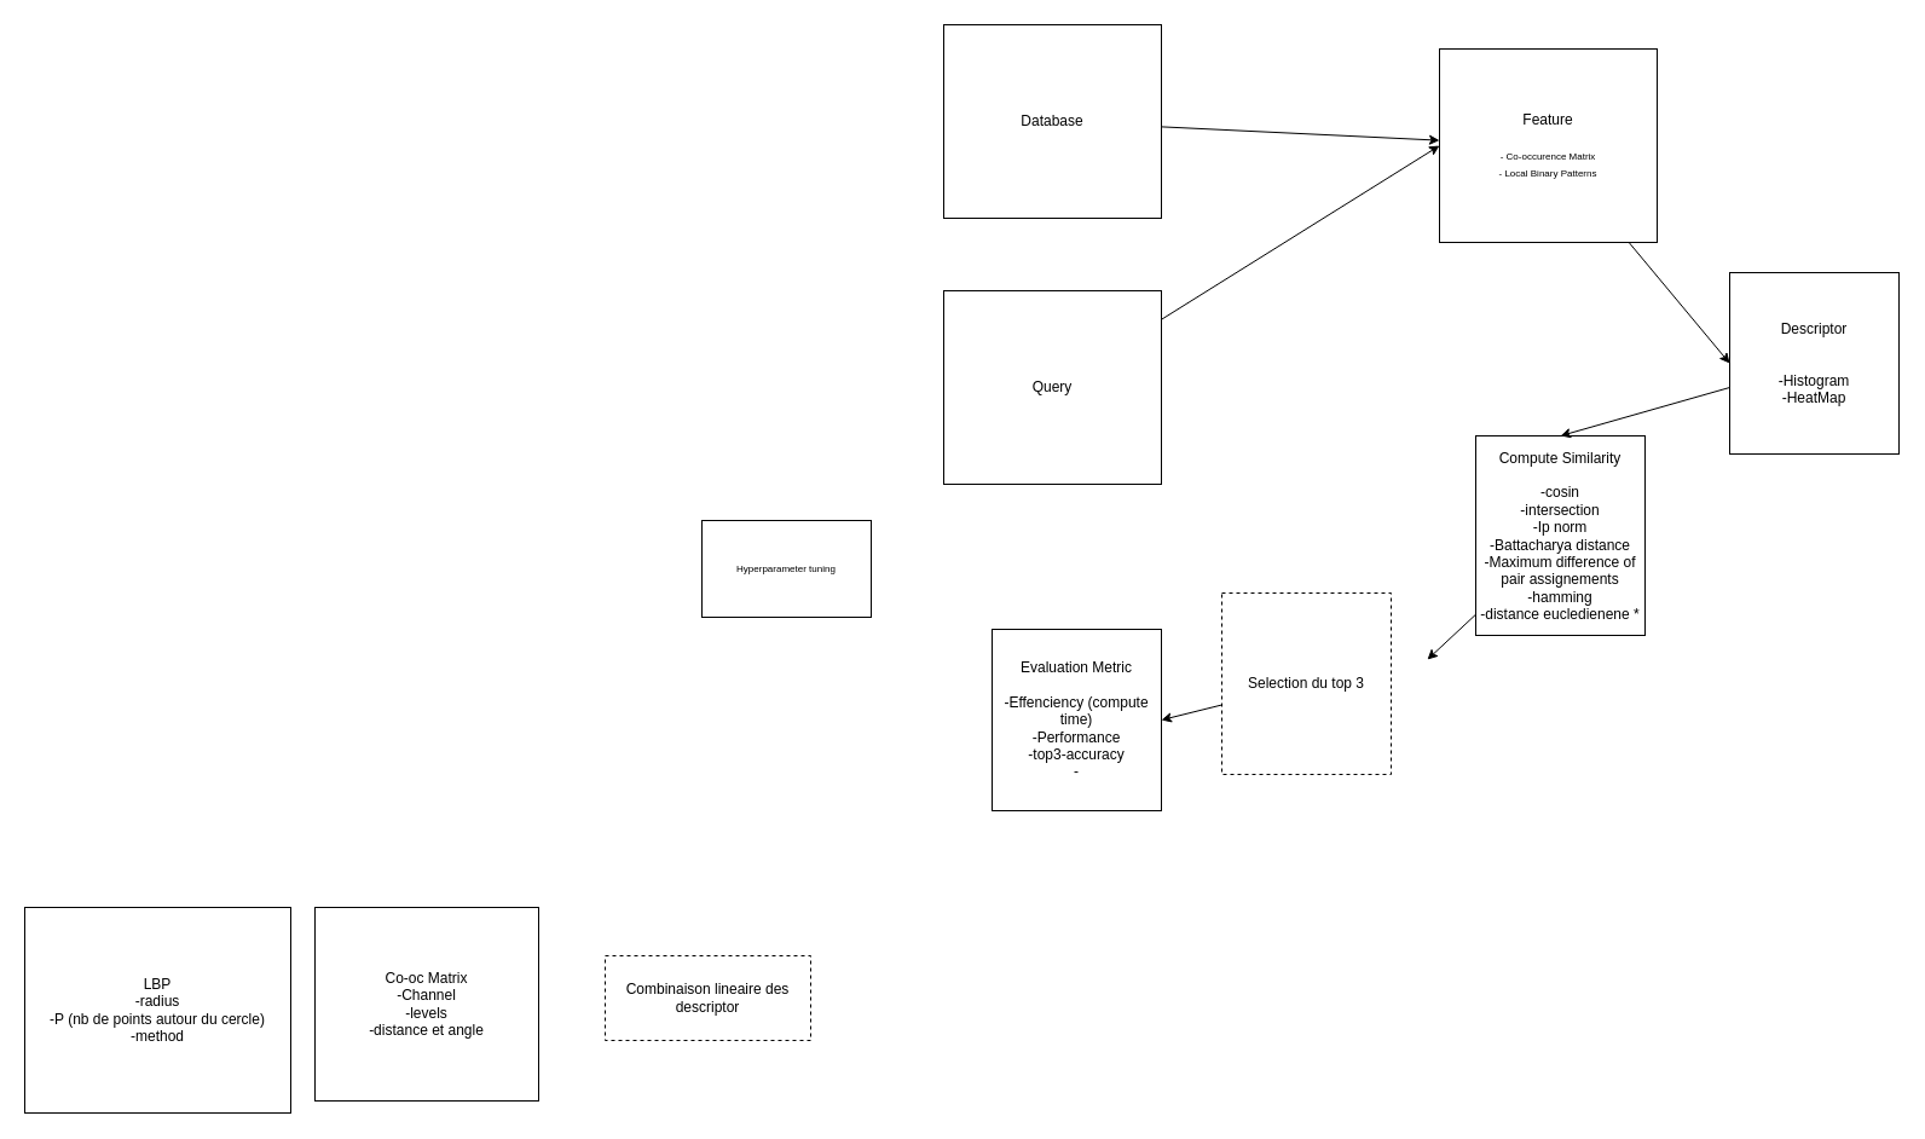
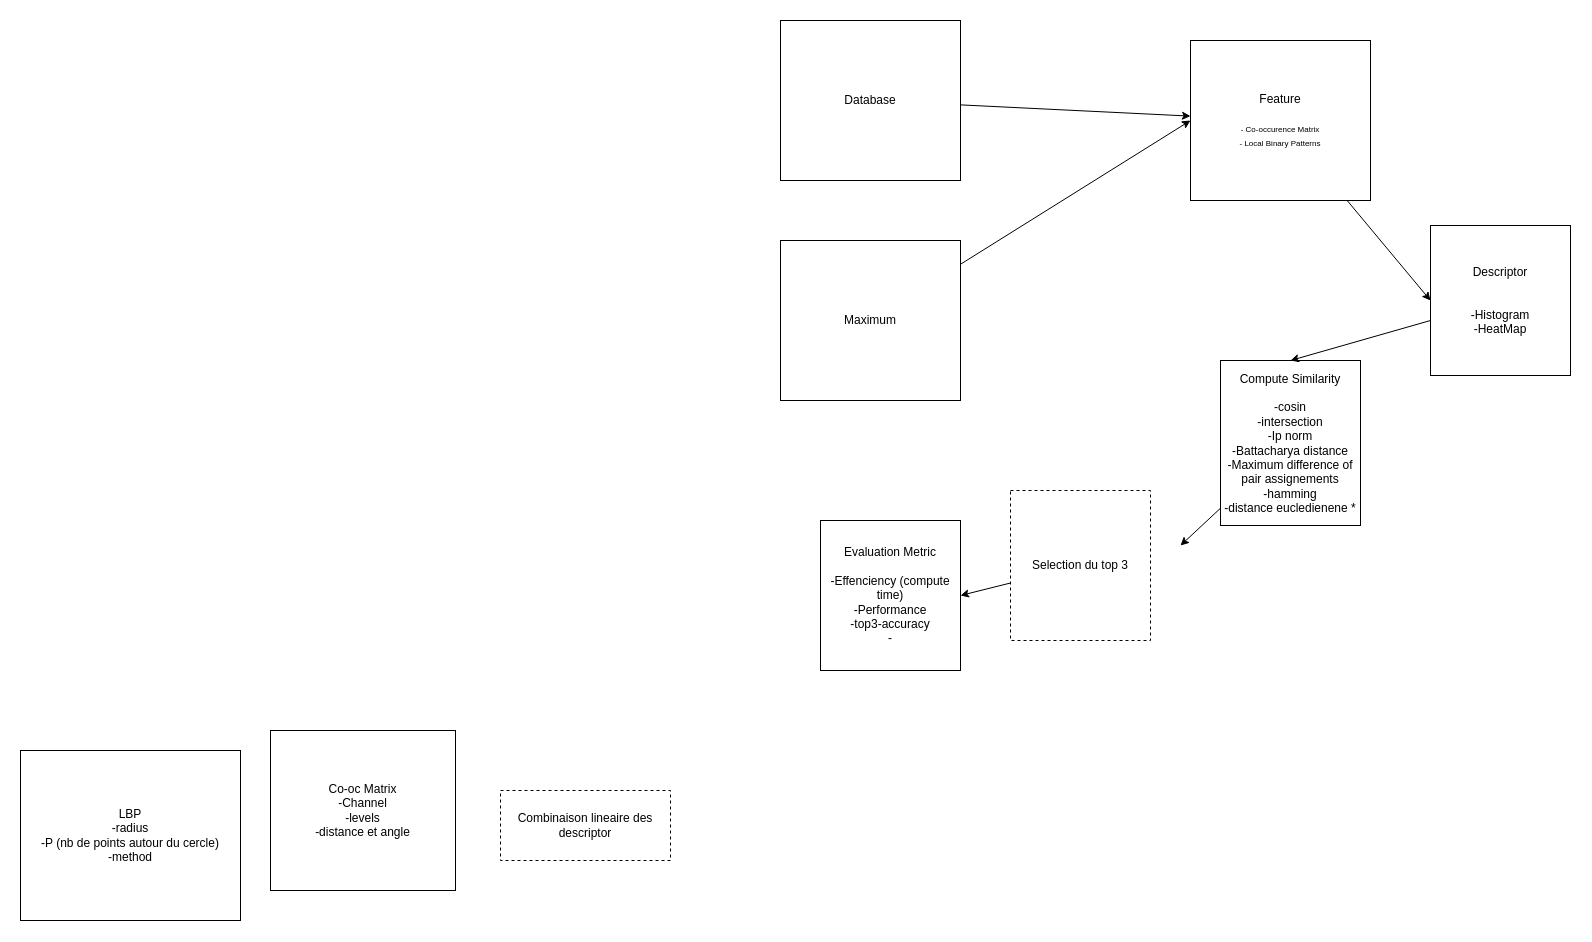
- <mxCell id="13" value="Query" style="rounded=0;whiteSpace=wrap;html=1;" parent="1" vertex="1"><mxGeometry x="780" y="240" width="180" height="160" as="geometry" /></mxCell>
+ <mxCell id="13" value="Maximum" style="rounded=0;whiteSpace=wrap;html=1;" parent="1" vertex="1"><mxGeometry x="780" y="240" width="180" height="160" as="geometry" /></mxCell>
- <mxCell id="15" value="Hyperparameter tuning" style="rounded=0;whiteSpace=wrap;html=1;fontSize=8;" parent="1" vertex="1"><mxGeometry x="580" y="430" width="140" height="80" as="geometry" /></mxCell>
- <mxCell id="16" value="Co-oc Matrix&lt;br&gt;-Channel&lt;br&gt;-levels&lt;br&gt;-distance et angle" style="rounded=0;whiteSpace=wrap;html=1;" vertex="1" parent="1"><mxGeometry x="260" y="750" width="185" height="160" as="geometry" /></mxCell>
+ <mxCell id="16" value="Co-oc Matrix&lt;br&gt;-Channel&lt;br&gt;-levels&lt;br&gt;-distance et angle" style="rounded=0;whiteSpace=wrap;html=1;" vertex="1" parent="1"><mxGeometry x="270" y="730" width="185" height="160" as="geometry" /></mxCell>
